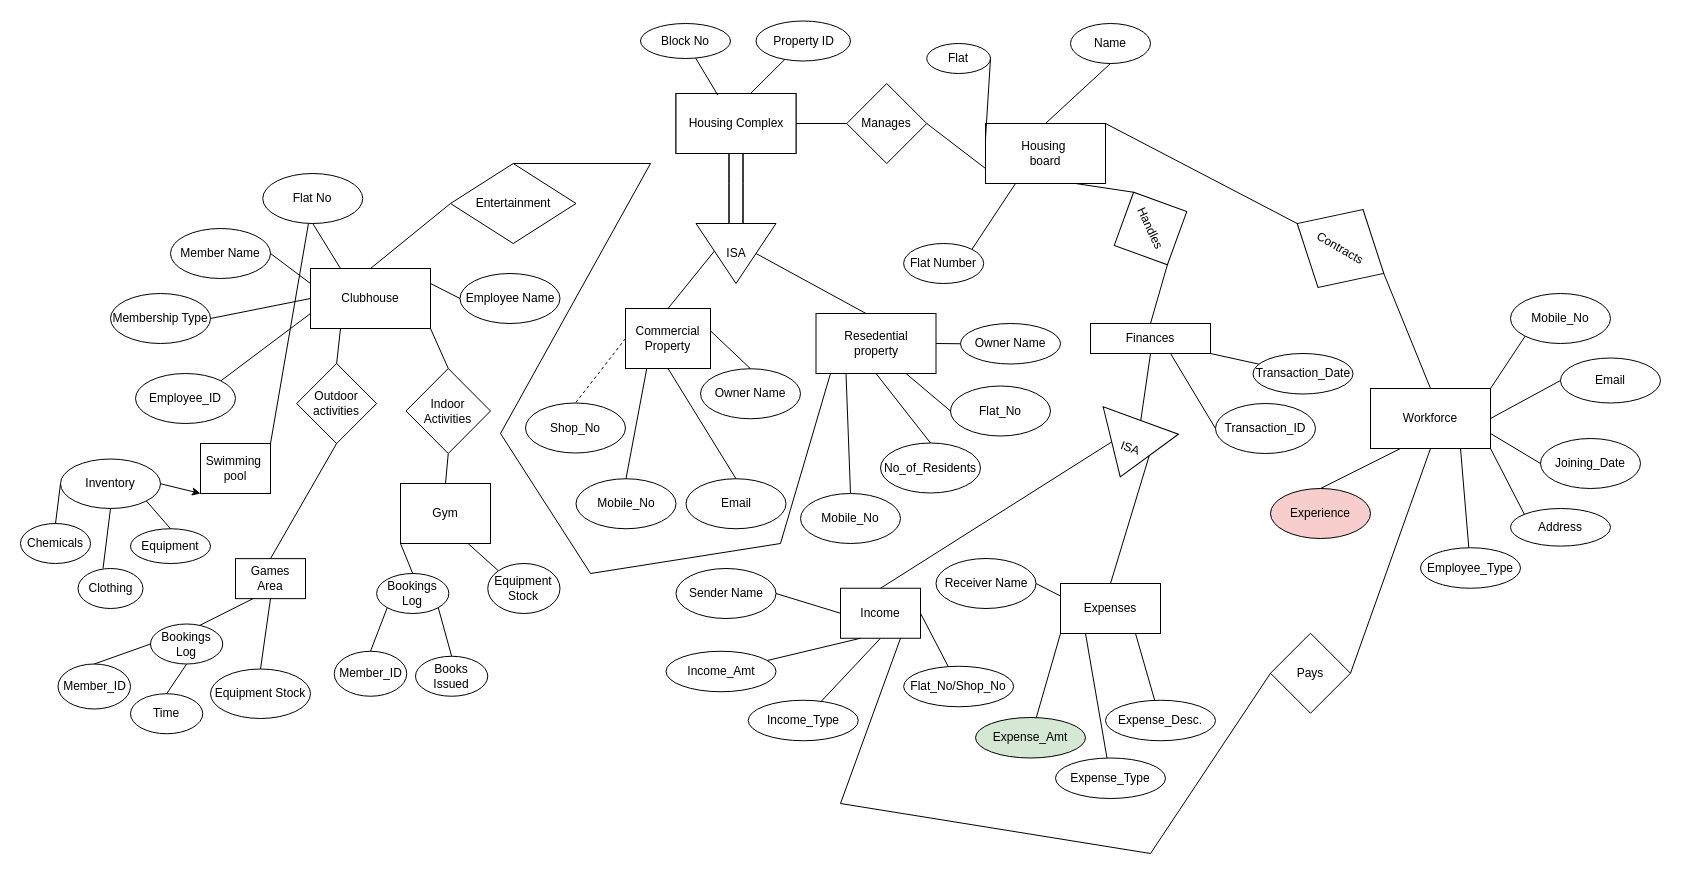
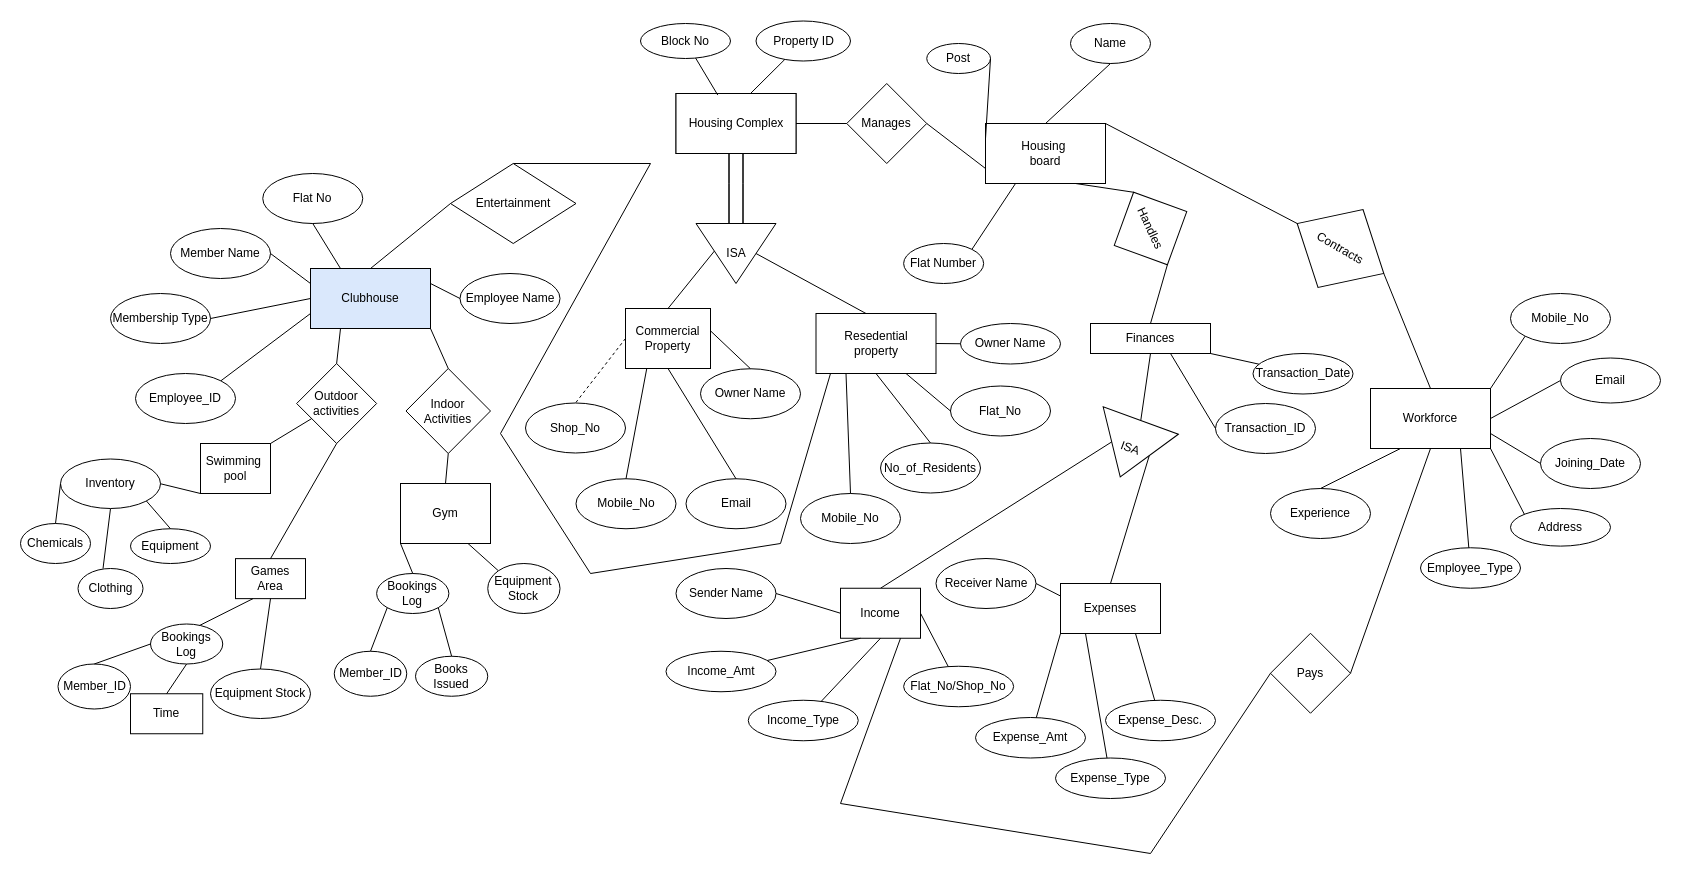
- <mxCell id="133" value="Flat" style="ellipse;whiteSpace=wrap;html=1;" parent="1" vertex="1"><mxGeometry x="926.26" y="43" width="63.75" height="30" as="geometry" /></mxCell>
+ <mxCell id="133" value="Post" style="ellipse;whiteSpace=wrap;html=1;" parent="1" vertex="1"><mxGeometry x="926.26" y="43" width="63.75" height="30" as="geometry" /></mxCell>
- <mxCell id="13" value="Clubhouse" style="whiteSpace=wrap;html=1;" parent="1" vertex="1"><mxGeometry x="310" y="268" width="120" height="60" as="geometry" /></mxCell>
+ <mxCell id="13" value="Clubhouse" style="whiteSpace=wrap;html=1;fillColor=#dae8fc;" parent="1" vertex="1"><mxGeometry x="310" y="268" width="120" height="60" as="geometry" /></mxCell>
- <mxCell id="35" value="" style="endArrow=none;html=1;rounded=0;exitX=1;exitY=0;exitDx=0;exitDy=0;" parent="1" source="26" target="50" edge="1"><mxGeometry width="50" height="50" relative="1" as="geometry"><mxPoint x="570" y="543" as="sourcePoint" /><mxPoint x="410" y="543" as="targetPoint" /></mxGeometry></mxCell>
+ <mxCell id="35" value="" style="endArrow=none;html=1;rounded=0;exitX=1;exitY=0;exitDx=0;exitDy=0;" parent="1" source="26" target="14" edge="1"><mxGeometry width="50" height="50" relative="1" as="geometry"><mxPoint x="570" y="543" as="sourcePoint" /><mxPoint x="410" y="543" as="targetPoint" /></mxGeometry></mxCell>
- <mxCell id="62" value="" style="endArrow=classic;html=1;rounded=0;entryX=0;entryY=1;entryDx=0;entryDy=0;exitX=1;exitY=0.5;exitDx=0;exitDy=0;" parent="1" source="61" target="26" edge="1"><mxGeometry width="50" height="50" relative="1" as="geometry"><mxPoint x="105.355" y="685.072" as="sourcePoint" /><mxPoint x="260" y="667.75" as="targetPoint" /></mxGeometry></mxCell>
+ <mxCell id="62" value="" style="endArrow=none;html=1;rounded=0;entryX=0;entryY=1;entryDx=0;entryDy=0;exitX=1;exitY=0.5;exitDx=0;exitDy=0;" parent="1" source="61" target="26" edge="1"><mxGeometry width="50" height="50" relative="1" as="geometry"><mxPoint x="105.355" y="685.072" as="sourcePoint" /><mxPoint x="260" y="667.75" as="targetPoint" /></mxGeometry></mxCell>
- <mxCell id="121" value="Experience" style="ellipse;whiteSpace=wrap;html=1;fillColor=#f8cecc;" parent="1" vertex="1"><mxGeometry x="1270" y="488" width="100" height="50" as="geometry" /></mxCell>
+ <mxCell id="121" value="Experience" style="ellipse;whiteSpace=wrap;html=1;" parent="1" vertex="1"><mxGeometry x="1270" y="488" width="100" height="50" as="geometry" /></mxCell>
- <mxCell id="75" value="Time" style="ellipse;whiteSpace=wrap;html=1;" parent="1" vertex="1"><mxGeometry x="130" y="693.25" width="72.25" height="40" as="geometry" /></mxCell>
+ <mxCell id="75" value="Time" style="whiteSpace=wrap;html=1;rounded=0;" parent="1" vertex="1"><mxGeometry x="130" y="693.25" width="72.25" height="40" as="geometry" /></mxCell>
- <mxCell id="115" value="Expense_Amt" style="ellipse;whiteSpace=wrap;html=1;fillColor=#d5e8d4;" parent="1" vertex="1"><mxGeometry x="975" y="717" width="110" height="40.5" as="geometry" /></mxCell>
+ <mxCell id="115" value="Expense_Amt" style="ellipse;whiteSpace=wrap;html=1;" parent="1" vertex="1"><mxGeometry x="975" y="717" width="110" height="40.5" as="geometry" /></mxCell>
